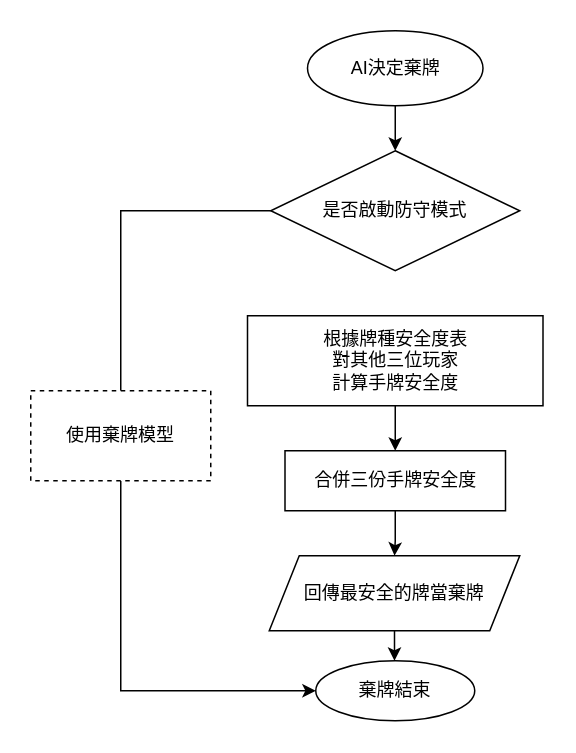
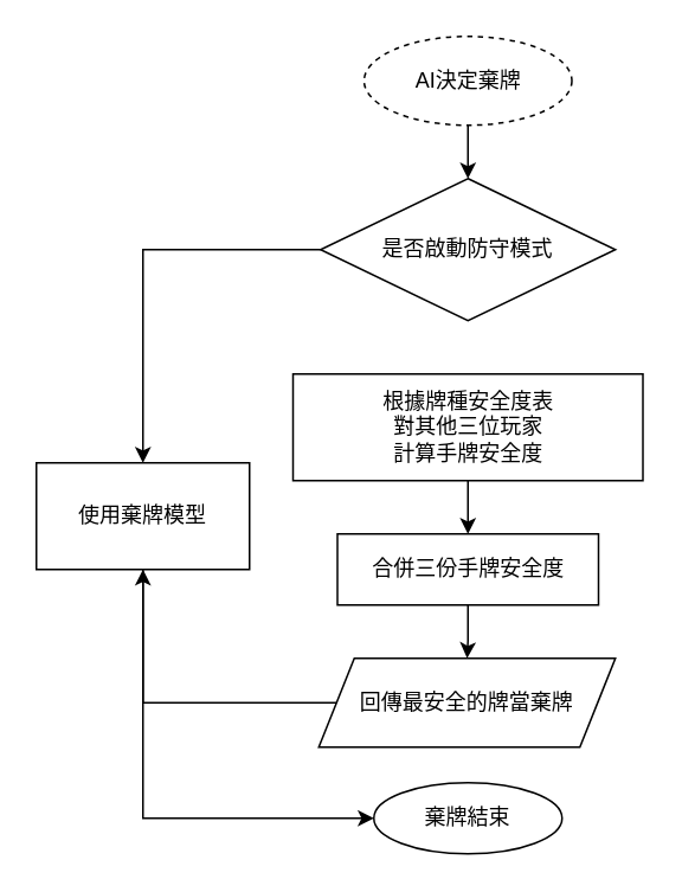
- <mxCell id="9" value="AI決定棄牌" style="ellipse;whiteSpace=wrap;html=1;" vertex="1" parent="1"><mxGeometry x="204.5" y="20" width="117" height="50" as="geometry" /></mxCell>
+ <mxCell id="9" value="AI決定棄牌" style="ellipse;whiteSpace=wrap;html=1;dashed=1;" vertex="1" parent="1"><mxGeometry x="204.5" y="20" width="117" height="50" as="geometry" /></mxCell>
- <mxCell id="2" style="edgeStyle=orthogonalEdgeStyle;rounded=0;orthogonalLoop=1;jettySize=auto;html=1;entryX=0.5;entryY=0;entryDx=0;entryDy=0;endArrow=none;" edge="1" parent="1" source="3" target="14"><mxGeometry relative="1" as="geometry" /></mxCell>
+ <mxCell id="2" style="edgeStyle=orthogonalEdgeStyle;rounded=0;orthogonalLoop=1;jettySize=auto;html=1;entryX=0.5;entryY=0;entryDx=0;entryDy=0;" edge="1" parent="1" source="3" target="14"><mxGeometry relative="1" as="geometry" /></mxCell>
- <mxCell id="14" value="使用棄牌模型" style="rounded=0;whiteSpace=wrap;html=1;dashed=1;" vertex="1" parent="1"><mxGeometry x="20" y="260" width="120" height="60" as="geometry" /></mxCell>
+ <mxCell id="14" value="使用棄牌模型" style="rounded=0;whiteSpace=wrap;html=1;" vertex="1" parent="1"><mxGeometry x="20" y="260" width="120" height="60" as="geometry" /></mxCell>
- <mxCell id="10" style="edgeStyle=orthogonalEdgeStyle;rounded=0;orthogonalLoop=1;jettySize=auto;html=1;entryX=0.5;entryY=0;entryDx=0;entryDy=0;" edge="1" parent="1" source="11" target="12"><mxGeometry relative="1" as="geometry" /></mxCell>
+ <mxCell id="10" style="edgeStyle=orthogonalEdgeStyle;rounded=0;orthogonalLoop=1;jettySize=auto;html=1;" edge="1" parent="1" source="11" target="14"><mxGeometry relative="1" as="geometry" /></mxCell>
